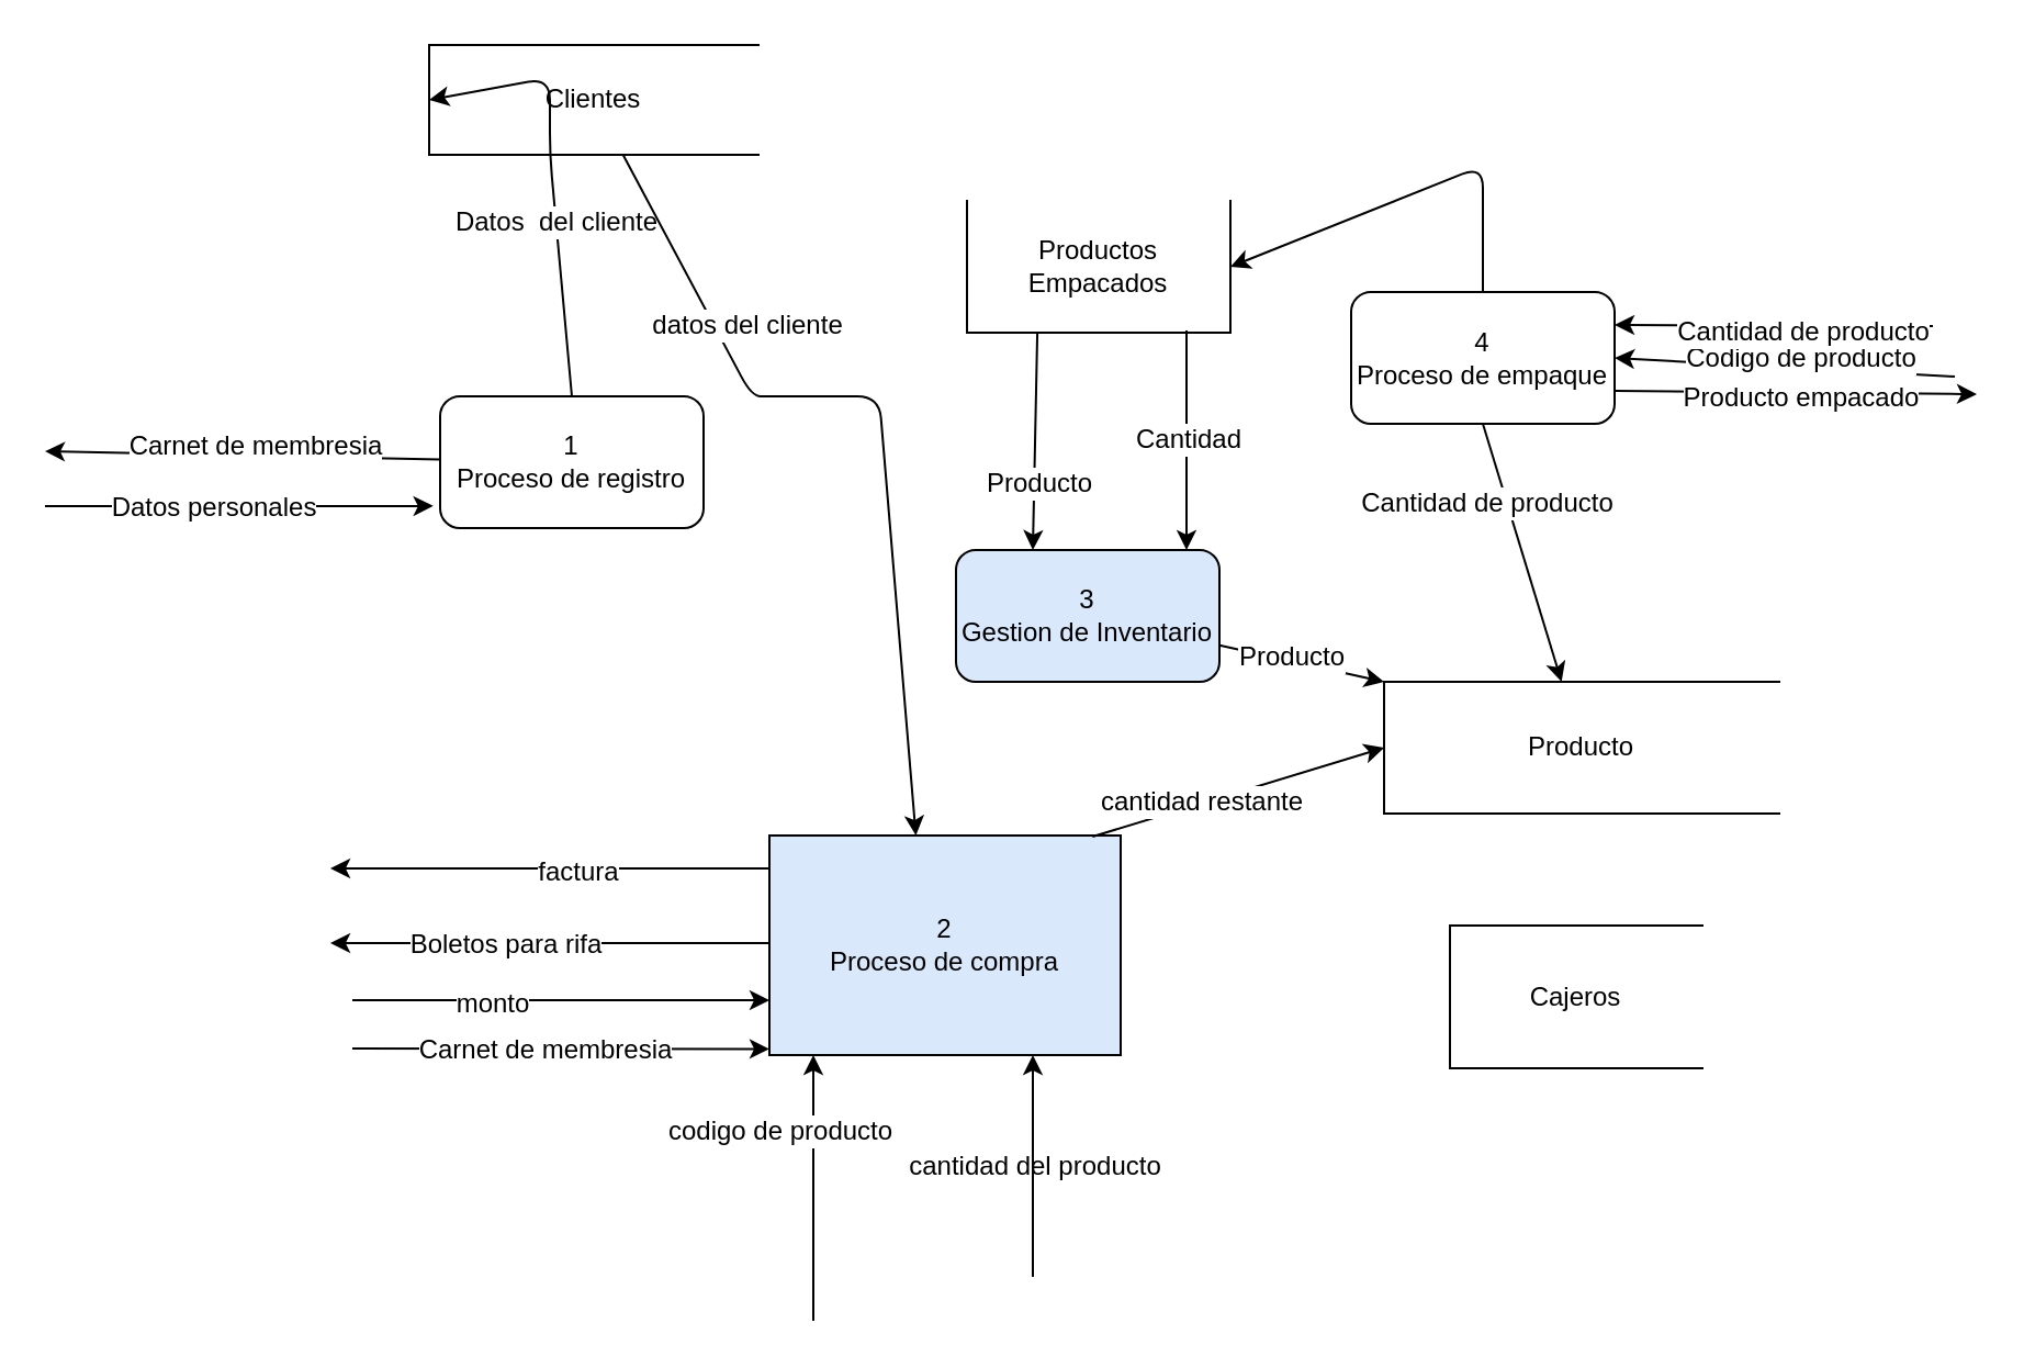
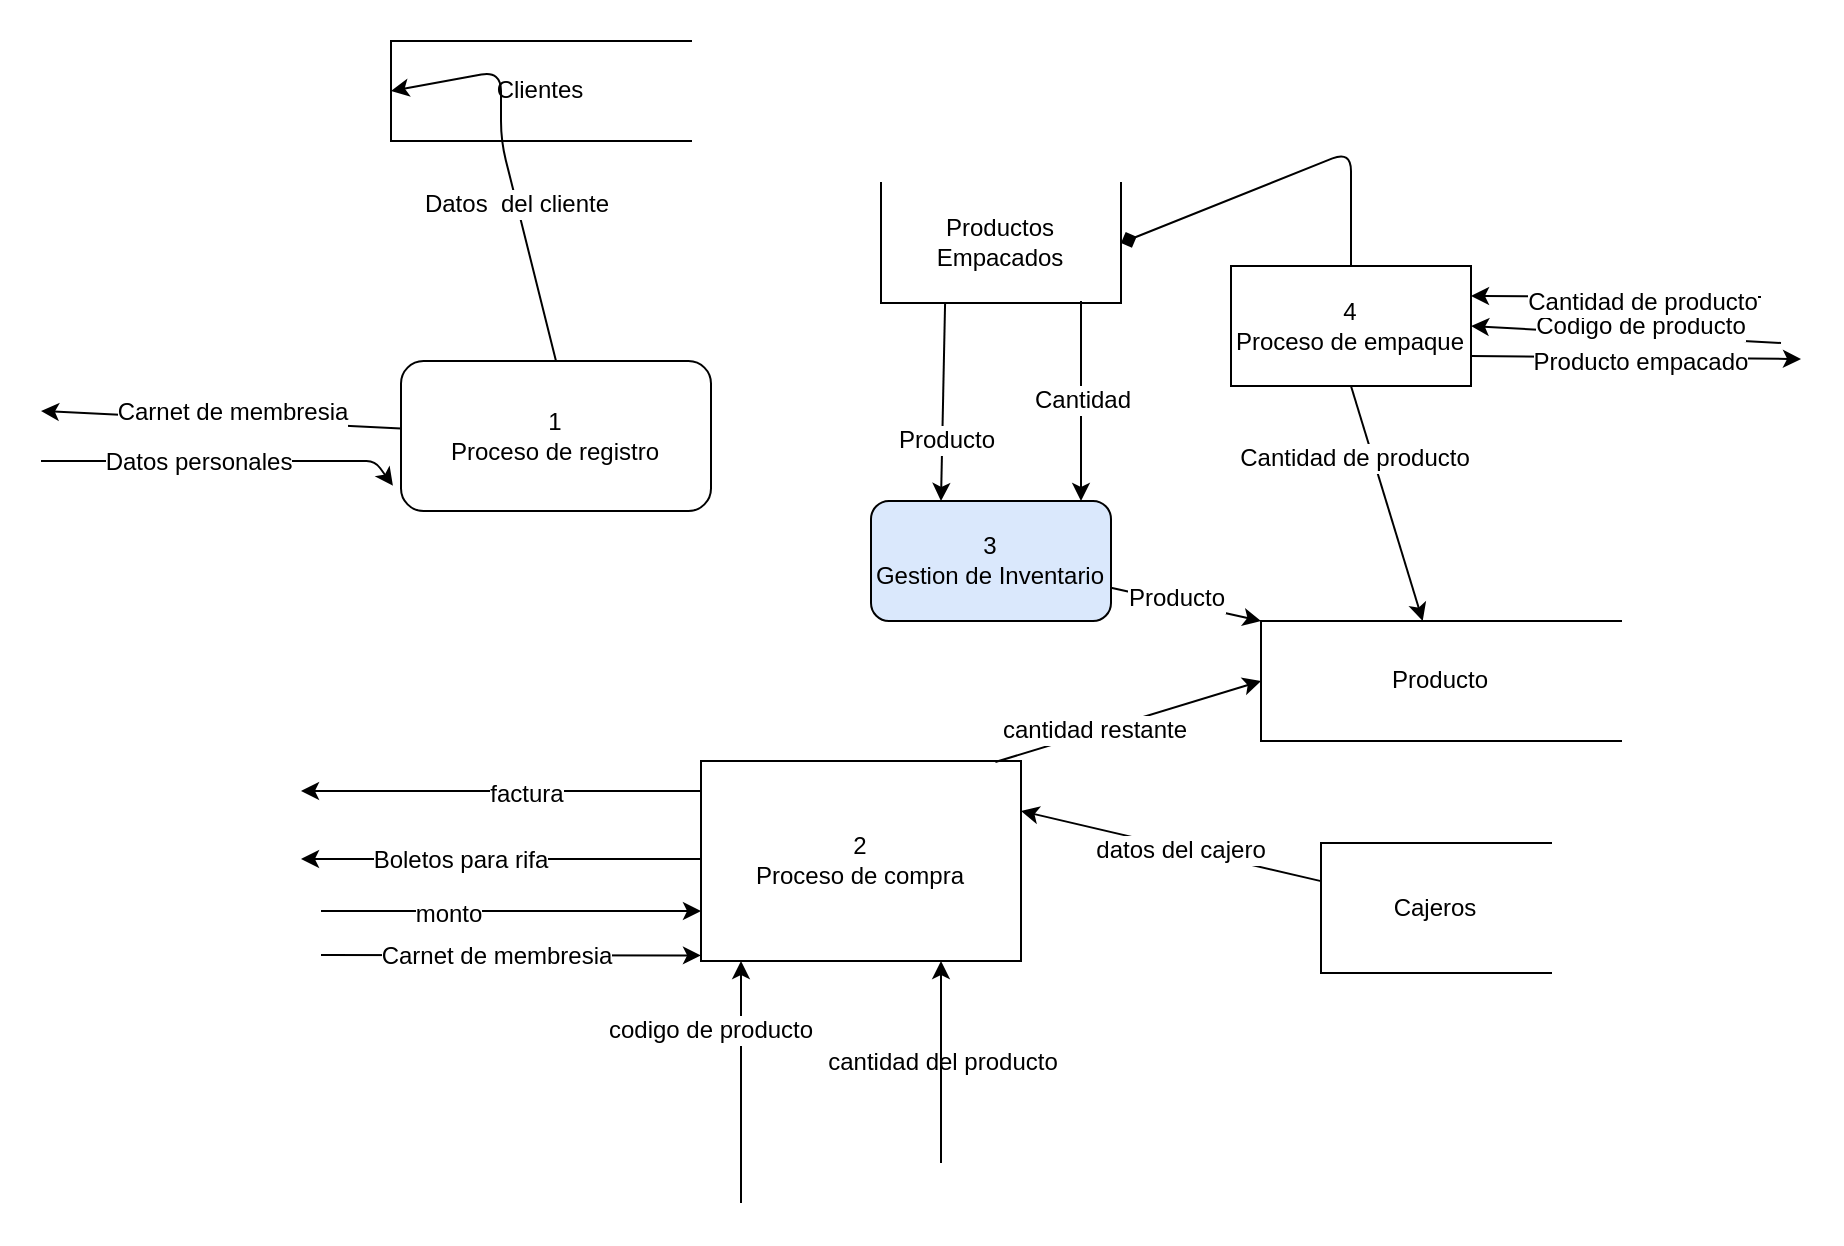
- <mxCell id="41" value="" style="endArrow=classic;html=1;exitX=0.5;exitY=0;exitDx=0;exitDy=0;entryX=1;entryY=0.5;entryDx=0;entryDy=0;" parent="1" source="37" target="40" edge="1"><mxGeometry width="50" height="50" relative="1" as="geometry"><mxPoint x="640" y="152.5" as="sourcePoint" /><mxPoint x="675" y="60" as="targetPoint" /><Array as="points"><mxPoint x="675" y="75" /></Array></mxGeometry></mxCell>
+ <mxCell id="41" value="" style="endArrow=diamond;html=1;exitX=0.5;exitY=0;exitDx=0;exitDy=0;entryX=1;entryY=0.5;entryDx=0;entryDy=0;" parent="1" source="37" target="40" edge="1"><mxGeometry width="50" height="50" relative="1" as="geometry"><mxPoint x="640" y="152.5" as="sourcePoint" /><mxPoint x="675" y="60" as="targetPoint" /><Array as="points"><mxPoint x="675" y="75" /></Array></mxGeometry></mxCell>
- <mxCell id="37" value="4&lt;br&gt;Proceso de empaque" style="rounded=1;whiteSpace=wrap;html=1;" parent="1" vertex="1"><mxGeometry x="615" y="132.5" width="120" height="60" as="geometry" /></mxCell>
+ <mxCell id="37" value="4&lt;br&gt;Proceso de empaque" style="whiteSpace=wrap;html=1;rounded=0;" parent="1" vertex="1"><mxGeometry x="615" y="132.5" width="120" height="60" as="geometry" /></mxCell>
- <mxCell id="4" value="1&lt;br&gt;Proceso de registro" style="rounded=1;whiteSpace=wrap;html=1;" parent="1" vertex="1"><mxGeometry x="200" y="180" width="120" height="60" as="geometry" /></mxCell>
+ <mxCell id="4" value="1&lt;br&gt;Proceso de registro" style="rounded=1;whiteSpace=wrap;html=1;" parent="1" vertex="1"><mxGeometry x="200" y="180" width="155" height="75" as="geometry" /></mxCell>
- <mxCell id="19" value="" style="endArrow=classic;html=1;entryX=0.417;entryY=0;entryDx=0;entryDy=0;entryPerimeter=0;" parent="1" source="7" target="12" edge="1"><mxGeometry width="50" height="50" relative="1" as="geometry"><mxPoint x="550" y="340" as="sourcePoint" /><mxPoint x="430" y="180" as="targetPoint" /><Array as="points"><mxPoint x="342" y="180" /><mxPoint x="350" y="180" /><mxPoint x="370" y="180" /><mxPoint x="400" y="180" /></Array></mxGeometry></mxCell>
- <mxCell id="20" value="datos del cliente" style="text;html=1;resizable=0;points=[];align=center;verticalAlign=middle;labelBackgroundColor=#ffffff;" parent="19" vertex="1" connectable="0"><mxGeometry x="0.327" y="2" relative="1" as="geometry"><mxPoint x="-68" y="-103.5" as="offset" /></mxGeometry></mxCell>
+ <mxCell id="26" value="" style="endArrow=classic;html=1;entryX=1;entryY=0.25;entryDx=0;entryDy=0;" parent="1" source="21" target="12" edge="1"><mxGeometry width="50" height="50" relative="1" as="geometry"><mxPoint x="650" y="405" as="sourcePoint" /><mxPoint x="750" y="300" as="targetPoint" /></mxGeometry></mxCell>
+ <mxCell id="27" value="datos del cajero" style="text;html=1;resizable=0;points=[];align=center;verticalAlign=middle;labelBackgroundColor=#ffffff;" parent="26" vertex="1" connectable="0"><mxGeometry x="0.087" relative="1" as="geometry"><mxPoint x="11.5" y="3.5" as="offset" /></mxGeometry></mxCell>
- <mxCell id="12" value="2&lt;br&gt;Proceso de compra" style="rounded=0;whiteSpace=wrap;html=1;fillColor=#dae8fc;" parent="1" vertex="1"><mxGeometry x="350" y="380" width="160" height="100" as="geometry" /></mxCell>
+ <mxCell id="12" value="2&lt;br&gt;Proceso de compra" style="rounded=0;whiteSpace=wrap;html=1;" parent="1" vertex="1"><mxGeometry x="350" y="380" width="160" height="100" as="geometry" /></mxCell>
